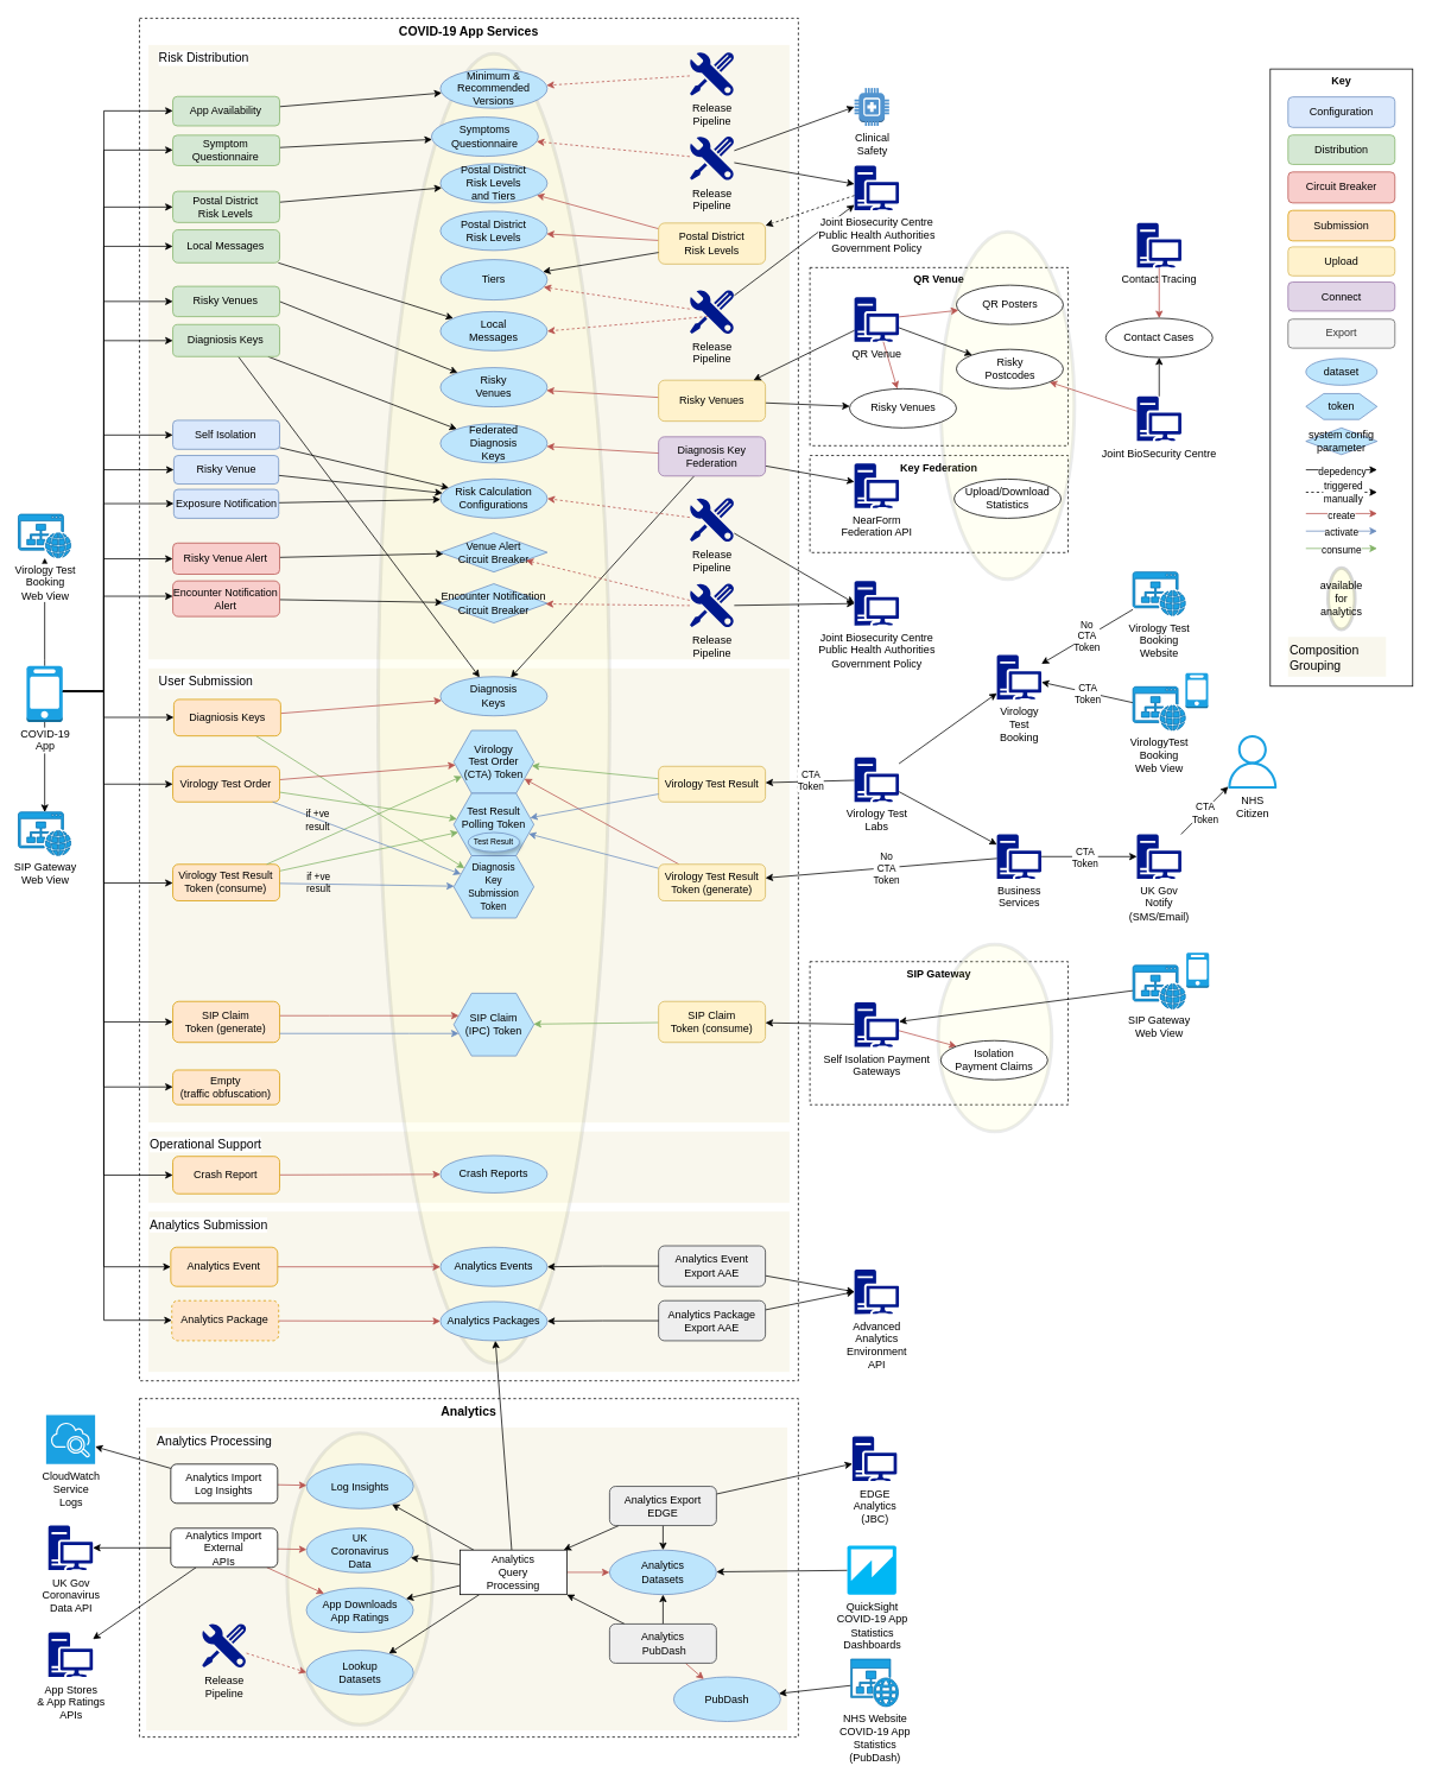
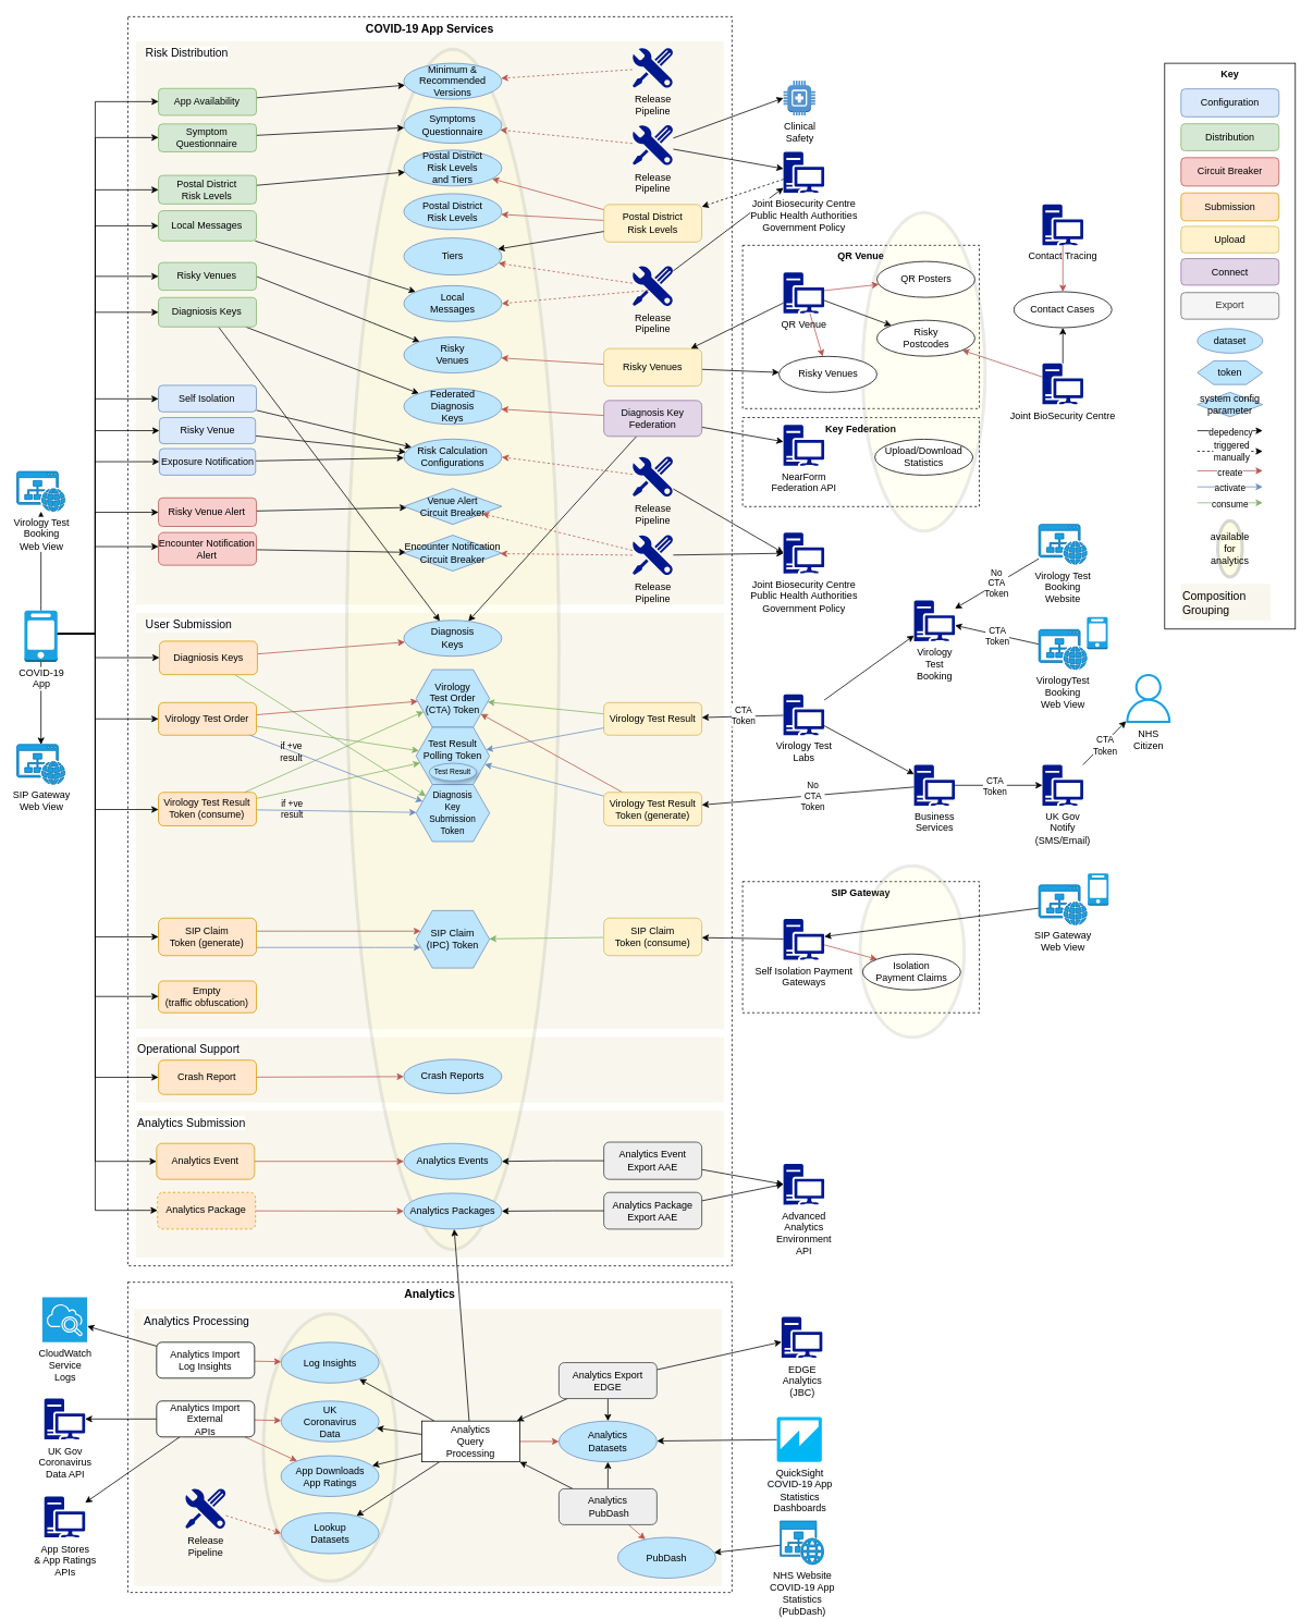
- <mxCell id="178" value="Symptoms&lt;br&gt;Questionnaire" style="ellipse;whiteSpace=wrap;html=1;fontFamily=Helvetica;fontSize=12;align=center;rounded=1;strokeColor=#6c8ebf;fillColor=#BDE5FC;" parent="1" vertex="1"><mxGeometry x="484" y="131" width="120" height="44" as="geometry" /></mxCell>
+ <mxCell id="178" value="Symptoms&lt;br&gt;Questionnaire" style="ellipse;whiteSpace=wrap;html=1;fontFamily=Helvetica;fontSize=12;align=center;rounded=1;strokeColor=#6c8ebf;fillColor=#BDE5FC;" parent="1" vertex="1"><mxGeometry x="494" y="131" width="120" height="44" as="geometry" /></mxCell>
